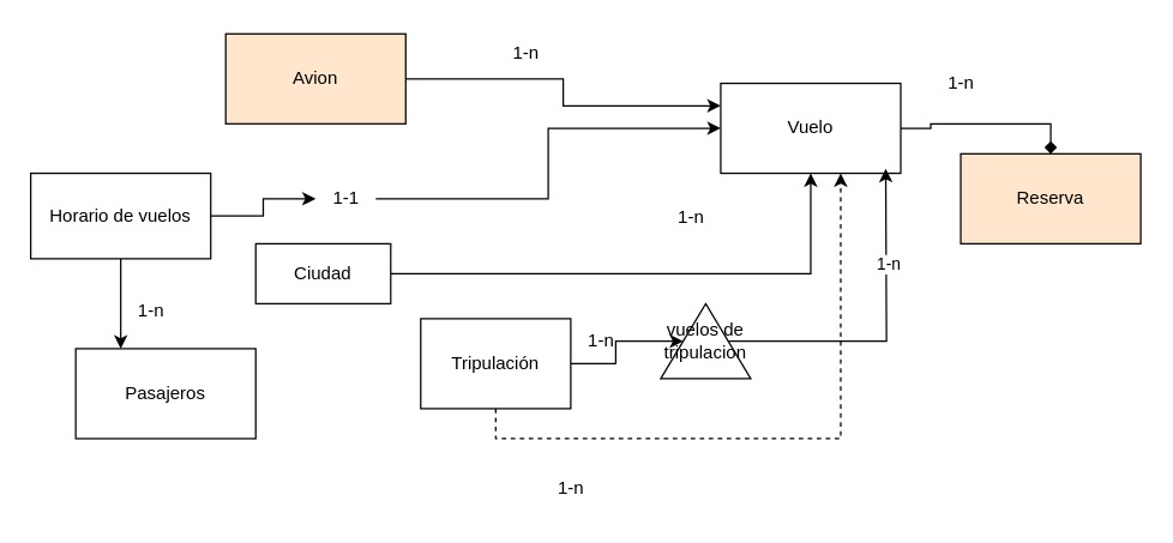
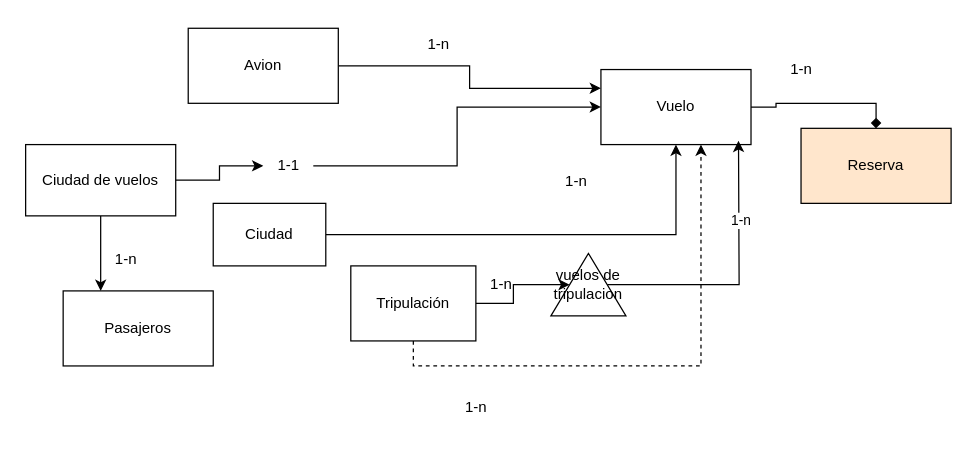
- <mxCell id="3" value="&lt;font style=&quot;vertical-align: inherit;&quot;&gt;&lt;font style=&quot;vertical-align: inherit;&quot;&gt;Avion&lt;/font&gt;&lt;/font&gt;" style="rounded=0;whiteSpace=wrap;html=1;fillColor=#ffe6cc;" vertex="1" parent="1"><mxGeometry x="150" y="22" width="120" height="60" as="geometry" /></mxCell>
+ <mxCell id="3" value="&lt;font style=&quot;vertical-align: inherit;&quot;&gt;&lt;font style=&quot;vertical-align: inherit;&quot;&gt;Avion&lt;/font&gt;&lt;/font&gt;" style="rounded=0;whiteSpace=wrap;html=1;" vertex="1" parent="1"><mxGeometry x="150" y="22" width="120" height="60" as="geometry" /></mxCell>
- <mxCell id="10" value="&lt;font style=&quot;vertical-align: inherit;&quot;&gt;&lt;font style=&quot;vertical-align: inherit;&quot;&gt;Horario de vuelos&lt;/font&gt;&lt;/font&gt;" style="rounded=0;whiteSpace=wrap;html=1;" vertex="1" parent="1"><mxGeometry x="20" y="115" width="120" height="57" as="geometry" /></mxCell>
+ <mxCell id="10" value="&lt;font style=&quot;vertical-align: inherit;&quot;&gt;&lt;font style=&quot;vertical-align: inherit;&quot;&gt;Ciudad de vuelos&lt;/font&gt;&lt;/font&gt;" style="rounded=0;whiteSpace=wrap;html=1;" vertex="1" parent="1"><mxGeometry x="20" y="115" width="120" height="57" as="geometry" /></mxCell>
- <mxCell id="7" value="&lt;font style=&quot;vertical-align: inherit;&quot;&gt;&lt;font style=&quot;vertical-align: inherit;&quot;&gt;Ciudad&lt;/font&gt;&lt;/font&gt;" style="rounded=0;whiteSpace=wrap;html=1;" vertex="1" parent="1"><mxGeometry x="170" y="162" width="90" height="40" as="geometry" /></mxCell>
+ <mxCell id="7" value="&lt;font style=&quot;vertical-align: inherit;&quot;&gt;&lt;font style=&quot;vertical-align: inherit;&quot;&gt;Ciudad&lt;/font&gt;&lt;/font&gt;" style="rounded=0;whiteSpace=wrap;html=1;" vertex="1" parent="1"><mxGeometry x="170" y="162" width="90" height="50" as="geometry" /></mxCell>
